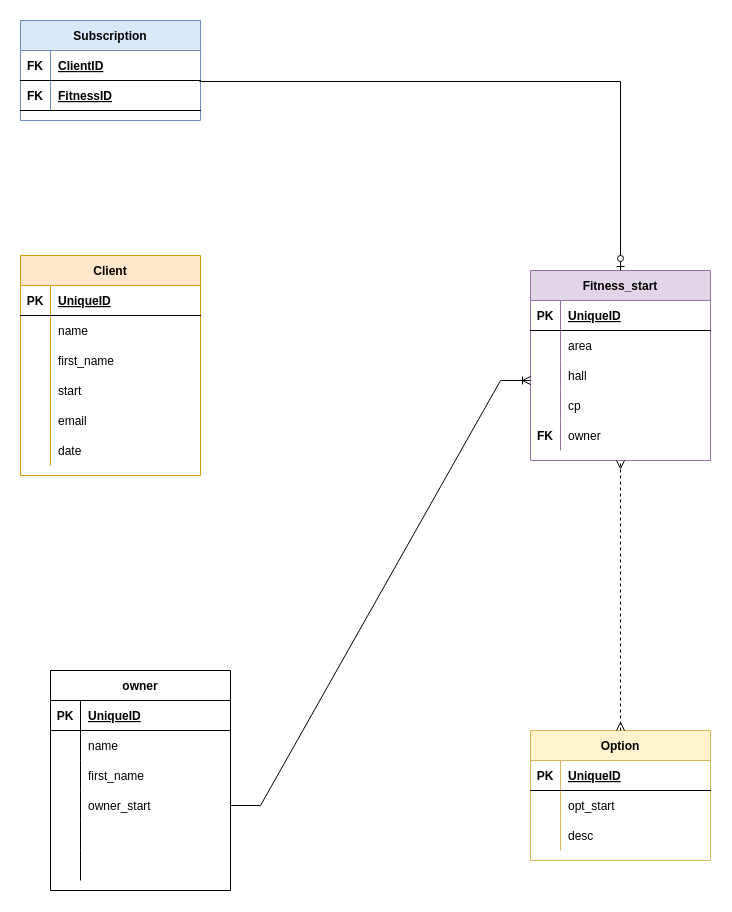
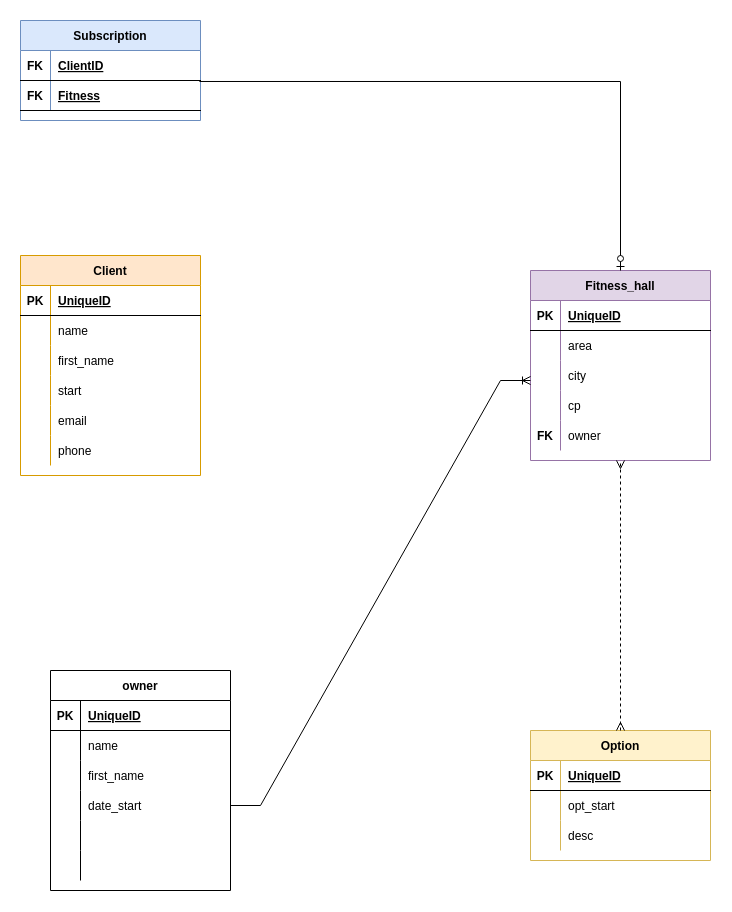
- <mxCell id="72" value="FitnessID" style="shape=partialRectangle;connectable=0;fillColor=none;top=0;left=0;bottom=0;right=0;align=left;spacingLeft=6;fontStyle=5;overflow=hidden;" vertex="1" parent="70"><mxGeometry x="30" width="150" height="30" as="geometry"><mxRectangle width="150" height="30" as="alternateBounds" /></mxGeometry></mxCell>
+ <mxCell id="72" value="Fitness" style="shape=partialRectangle;connectable=0;fillColor=none;top=0;left=0;bottom=0;right=0;align=left;spacingLeft=6;fontStyle=5;overflow=hidden;" vertex="1" parent="70"><mxGeometry x="30" width="150" height="30" as="geometry"><mxRectangle width="150" height="30" as="alternateBounds" /></mxGeometry></mxCell>
- <mxCell id="21" value="Fitness_start" style="shape=table;startSize=30;container=1;collapsible=1;childLayout=tableLayout;fixedRows=1;rowLines=0;fontStyle=1;align=center;resizeLast=1;fillColor=#e1d5e7;strokeColor=#9673a6;" vertex="1" parent="1"><mxGeometry x="530" y="270" width="180" height="190" as="geometry" /></mxCell>
+ <mxCell id="21" value="Fitness_hall" style="shape=table;startSize=30;container=1;collapsible=1;childLayout=tableLayout;fixedRows=1;rowLines=0;fontStyle=1;align=center;resizeLast=1;fillColor=#e1d5e7;strokeColor=#9673a6;" vertex="1" parent="1"><mxGeometry x="530" y="270" width="180" height="190" as="geometry" /></mxCell>
- <mxCell id="30" value="hall" style="shape=partialRectangle;connectable=0;fillColor=none;top=0;left=0;bottom=0;right=0;align=left;spacingLeft=6;overflow=hidden;" vertex="1" parent="28"><mxGeometry x="30" width="150" height="30" as="geometry"><mxRectangle width="150" height="30" as="alternateBounds" /></mxGeometry></mxCell>
+ <mxCell id="30" value="city" style="shape=partialRectangle;connectable=0;fillColor=none;top=0;left=0;bottom=0;right=0;align=left;spacingLeft=6;overflow=hidden;" vertex="1" parent="28"><mxGeometry x="30" width="150" height="30" as="geometry"><mxRectangle width="150" height="30" as="alternateBounds" /></mxGeometry></mxCell>
- <mxCell id="20" value="date" style="shape=partialRectangle;connectable=0;fillColor=none;top=0;left=0;bottom=0;right=0;align=left;spacingLeft=6;overflow=hidden;" vertex="1" parent="18"><mxGeometry x="30" width="150" height="30" as="geometry"><mxRectangle width="150" height="30" as="alternateBounds" /></mxGeometry></mxCell>
+ <mxCell id="20" value="phone" style="shape=partialRectangle;connectable=0;fillColor=none;top=0;left=0;bottom=0;right=0;align=left;spacingLeft=6;overflow=hidden;" vertex="1" parent="18"><mxGeometry x="30" width="150" height="30" as="geometry"><mxRectangle width="150" height="30" as="alternateBounds" /></mxGeometry></mxCell>
- <mxCell id="59" value="owner_start" style="shape=partialRectangle;connectable=0;fillColor=none;top=0;left=0;bottom=0;right=0;align=left;spacingLeft=6;overflow=hidden;" vertex="1" parent="57"><mxGeometry x="30" width="150" height="30" as="geometry"><mxRectangle width="150" height="30" as="alternateBounds" /></mxGeometry></mxCell>
+ <mxCell id="59" value="date_start" style="shape=partialRectangle;connectable=0;fillColor=none;top=0;left=0;bottom=0;right=0;align=left;spacingLeft=6;overflow=hidden;" vertex="1" parent="57"><mxGeometry x="30" width="150" height="30" as="geometry"><mxRectangle width="150" height="30" as="alternateBounds" /></mxGeometry></mxCell>
